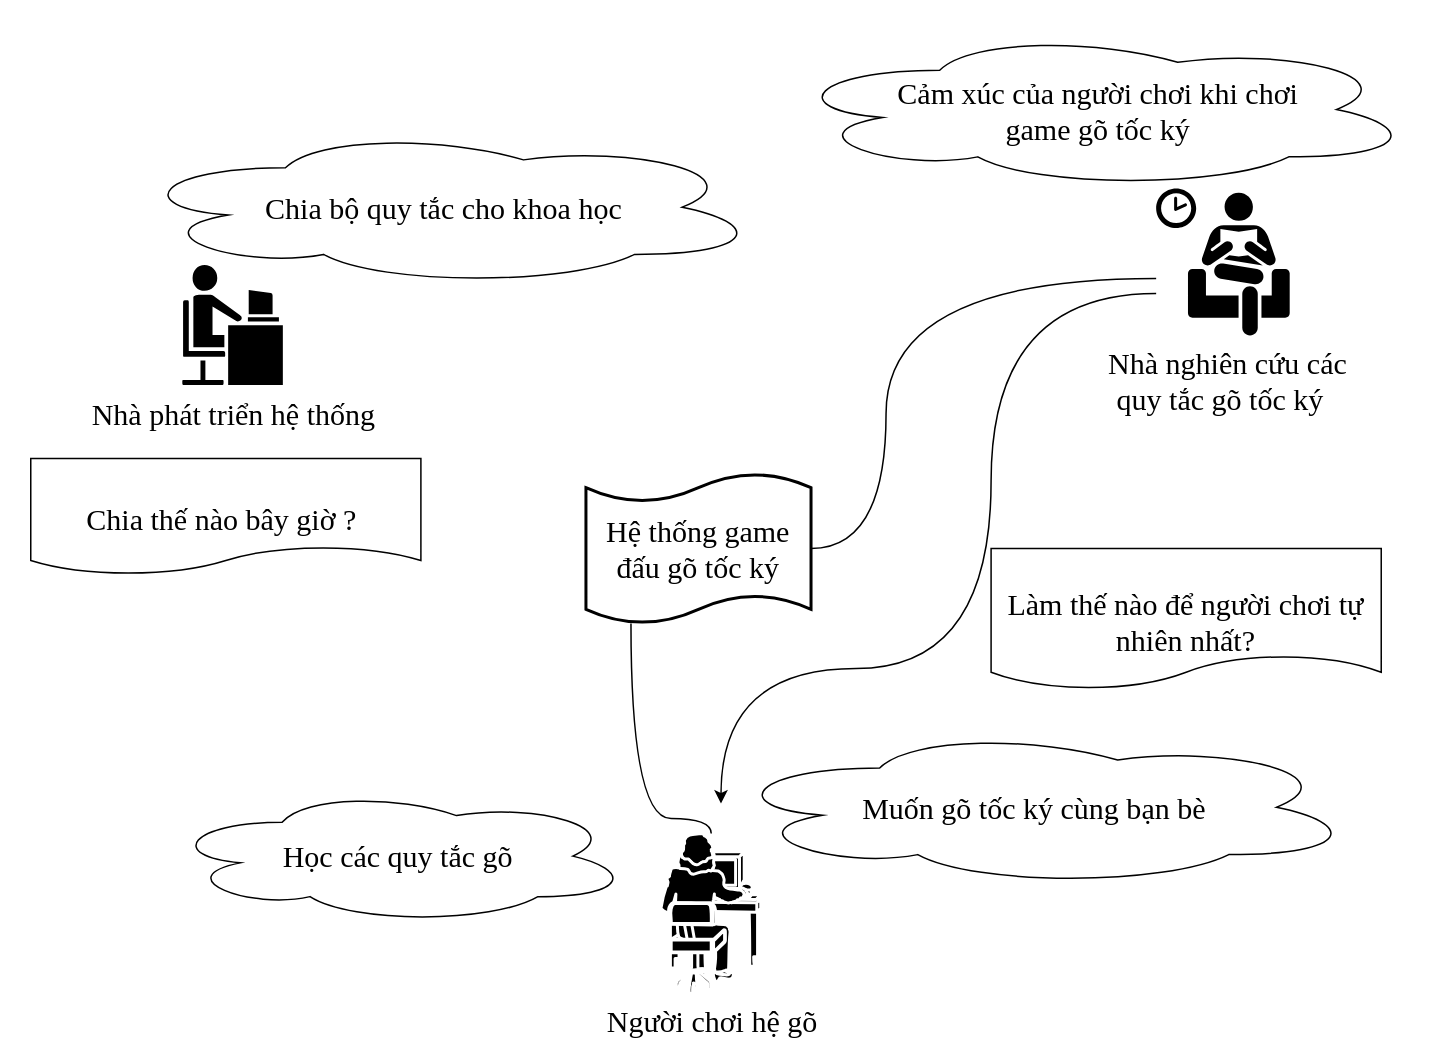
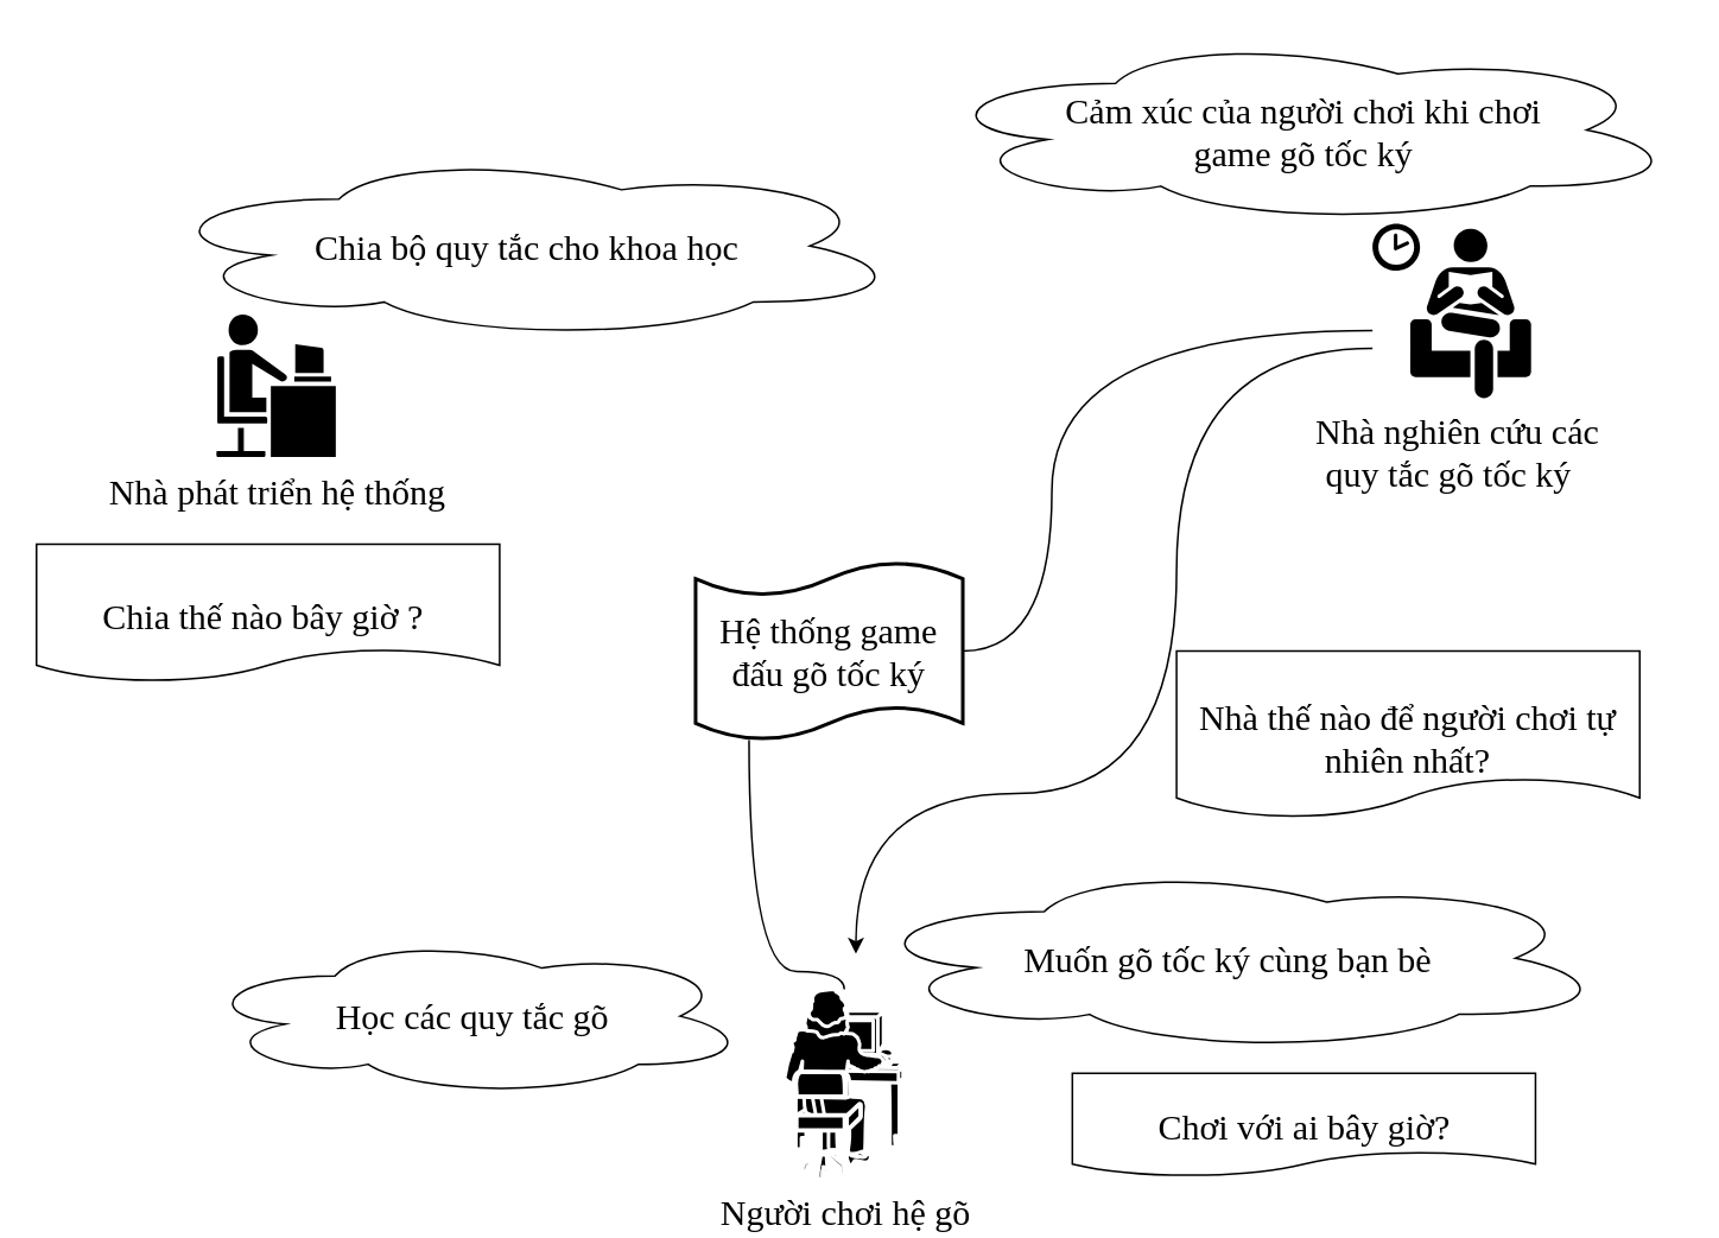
- <mxCell id="14" value="Làm thế nào để người chơi tự nhiên nhất?" style="html=1;outlineConnect=0;whiteSpace=wrap;fillColor=none;shape=mxgraph.archimate3.deliverable;fontFamily=Comic Sans MS;fontSize=20;" vertex="1" parent="1"><mxGeometry x="660" y="365" width="260" height="97" as="geometry" /></mxCell>
+ <mxCell id="14" value="Nhà thế nào để người chơi tự nhiên nhất?" style="html=1;outlineConnect=0;whiteSpace=wrap;fillColor=none;shape=mxgraph.archimate3.deliverable;fontFamily=Comic Sans MS;fontSize=20;" vertex="1" parent="1"><mxGeometry x="660" y="365" width="260" height="97" as="geometry" /></mxCell>
+ <mxCell id="15" value="Chơi với ai bây giờ?" style="html=1;outlineConnect=0;whiteSpace=wrap;fillColor=none;shape=mxgraph.archimate3.deliverable;fontFamily=Comic Sans MS;fontSize=20;" vertex="1" parent="1"><mxGeometry x="601.5" y="602" width="260" height="60" as="geometry" /></mxCell>
